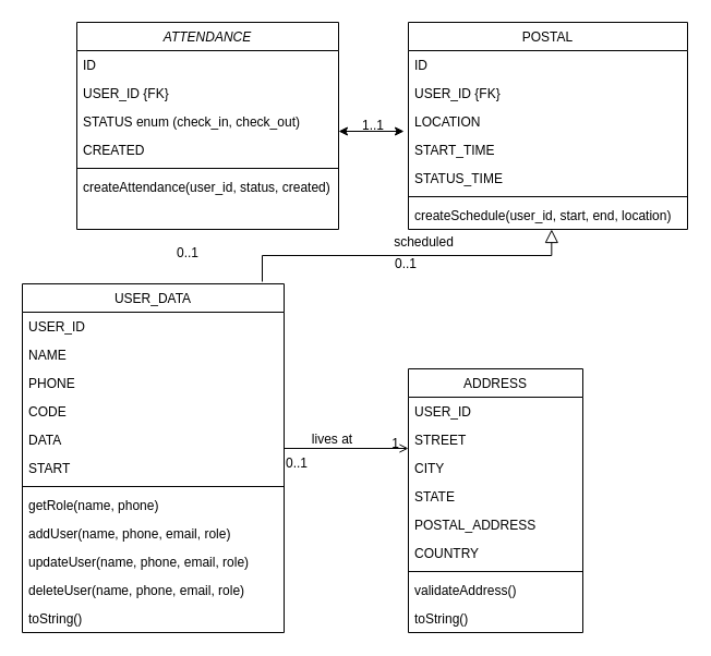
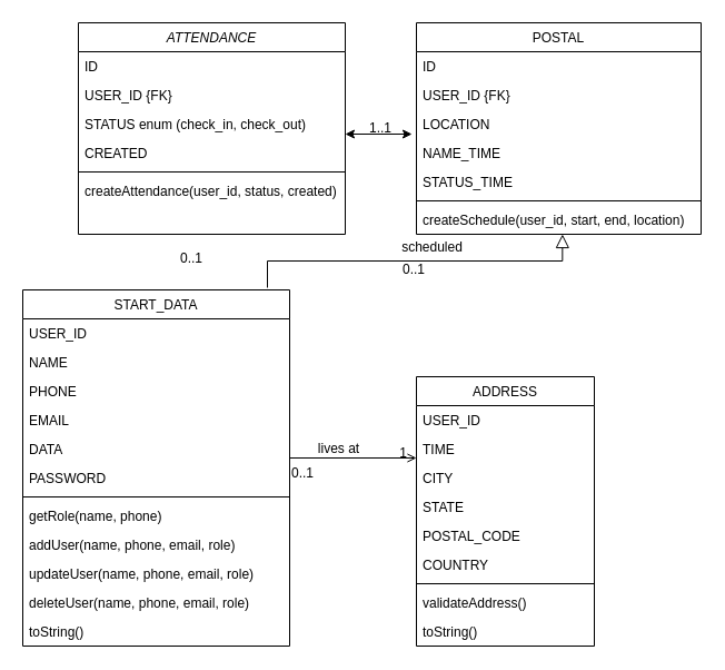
- <mxCell id="41" value="START_TIME" style="text;align=left;verticalAlign=top;spacingLeft=4;spacingRight=4;overflow=hidden;rotatable=0;points=[[0,0.5],[1,0.5]];portConstraint=eastwest;rounded=0;shadow=0;html=0;" vertex="1" parent="37"><mxGeometry y="104" width="256" height="26" as="geometry" /></mxCell>
+ <mxCell id="41" value="NAME_TIME" style="text;align=left;verticalAlign=top;spacingLeft=4;spacingRight=4;overflow=hidden;rotatable=0;points=[[0,0.5],[1,0.5]];portConstraint=eastwest;rounded=0;shadow=0;html=0;" vertex="1" parent="37"><mxGeometry y="104" width="256" height="26" as="geometry" /></mxCell>
- <mxCell id="9" value="USER_DATA" style="swimlane;fontStyle=0;align=center;verticalAlign=top;childLayout=stackLayout;horizontal=1;startSize=26;horizontalStack=0;resizeParent=1;resizeLast=0;collapsible=1;marginBottom=0;rounded=0;shadow=0;strokeWidth=1;" parent="1" vertex="1"><mxGeometry x="20" y="260" width="240" height="320" as="geometry"><mxRectangle x="130" y="380" width="160" height="26" as="alternateBounds" /></mxGeometry></mxCell>
+ <mxCell id="9" value="START_DATA" style="swimlane;fontStyle=0;align=center;verticalAlign=top;childLayout=stackLayout;horizontal=1;startSize=26;horizontalStack=0;resizeParent=1;resizeLast=0;collapsible=1;marginBottom=0;rounded=0;shadow=0;strokeWidth=1;" parent="1" vertex="1"><mxGeometry x="20" y="260" width="240" height="320" as="geometry"><mxRectangle x="130" y="380" width="160" height="26" as="alternateBounds" /></mxGeometry></mxCell>
- <mxCell id="13" value="CODE" style="text;align=left;verticalAlign=top;spacingLeft=4;spacingRight=4;overflow=hidden;rotatable=0;points=[[0,0.5],[1,0.5]];portConstraint=eastwest;" parent="9" vertex="1"><mxGeometry y="104" width="240" height="26" as="geometry" /></mxCell>
+ <mxCell id="13" value="EMAIL" style="text;align=left;verticalAlign=top;spacingLeft=4;spacingRight=4;overflow=hidden;rotatable=0;points=[[0,0.5],[1,0.5]];portConstraint=eastwest;" parent="9" vertex="1"><mxGeometry y="104" width="240" height="26" as="geometry" /></mxCell>
- <mxCell id="24" value="STREET" style="text;align=left;verticalAlign=top;spacingLeft=4;spacingRight=4;overflow=hidden;rotatable=0;points=[[0,0.5],[1,0.5]];portConstraint=eastwest;rounded=0;shadow=0;html=0;" vertex="1" parent="22"><mxGeometry y="52" width="160" height="26" as="geometry" /></mxCell>
+ <mxCell id="24" value="TIME" style="text;align=left;verticalAlign=top;spacingLeft=4;spacingRight=4;overflow=hidden;rotatable=0;points=[[0,0.5],[1,0.5]];portConstraint=eastwest;rounded=0;shadow=0;html=0;" vertex="1" parent="22"><mxGeometry y="52" width="160" height="26" as="geometry" /></mxCell>
- <mxCell id="15" value="START" style="text;align=left;verticalAlign=top;spacingLeft=4;spacingRight=4;overflow=hidden;rotatable=0;points=[[0,0.5],[1,0.5]];portConstraint=eastwest;rounded=0;shadow=0;html=0;" parent="9" vertex="1"><mxGeometry y="156" width="240" height="26" as="geometry" /></mxCell>
+ <mxCell id="15" value="PASSWORD" style="text;align=left;verticalAlign=top;spacingLeft=4;spacingRight=4;overflow=hidden;rotatable=0;points=[[0,0.5],[1,0.5]];portConstraint=eastwest;rounded=0;shadow=0;html=0;" parent="9" vertex="1"><mxGeometry y="156" width="240" height="26" as="geometry" /></mxCell>
- <mxCell id="27" value="POSTAL_ADDRESS" style="text;align=left;verticalAlign=top;spacingLeft=4;spacingRight=4;overflow=hidden;rotatable=0;points=[[0,0.5],[1,0.5]];portConstraint=eastwest;rounded=0;shadow=0;html=0;" vertex="1" parent="22"><mxGeometry y="130" width="160" height="26" as="geometry" /></mxCell>
+ <mxCell id="27" value="POSTAL_CODE" style="text;align=left;verticalAlign=top;spacingLeft=4;spacingRight=4;overflow=hidden;rotatable=0;points=[[0,0.5],[1,0.5]];portConstraint=eastwest;rounded=0;shadow=0;html=0;" vertex="1" parent="22"><mxGeometry y="130" width="160" height="26" as="geometry" /></mxCell>
